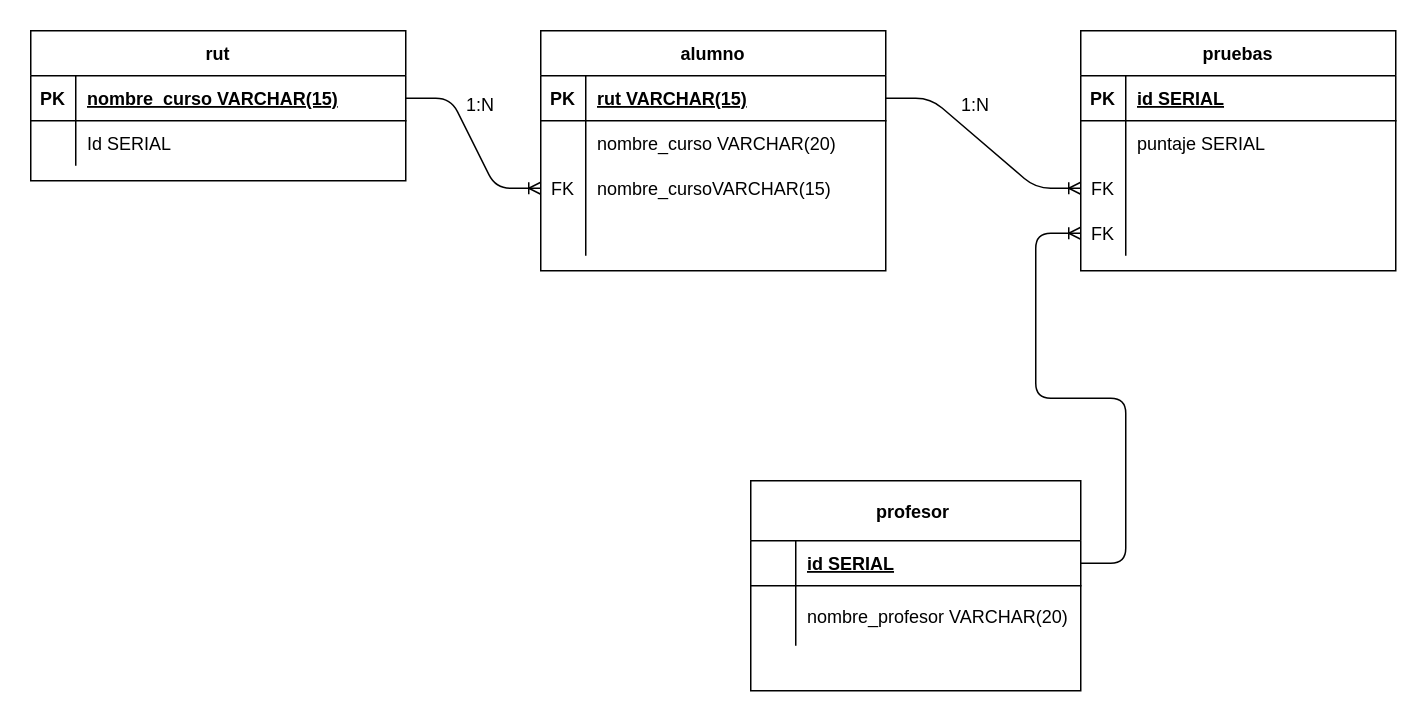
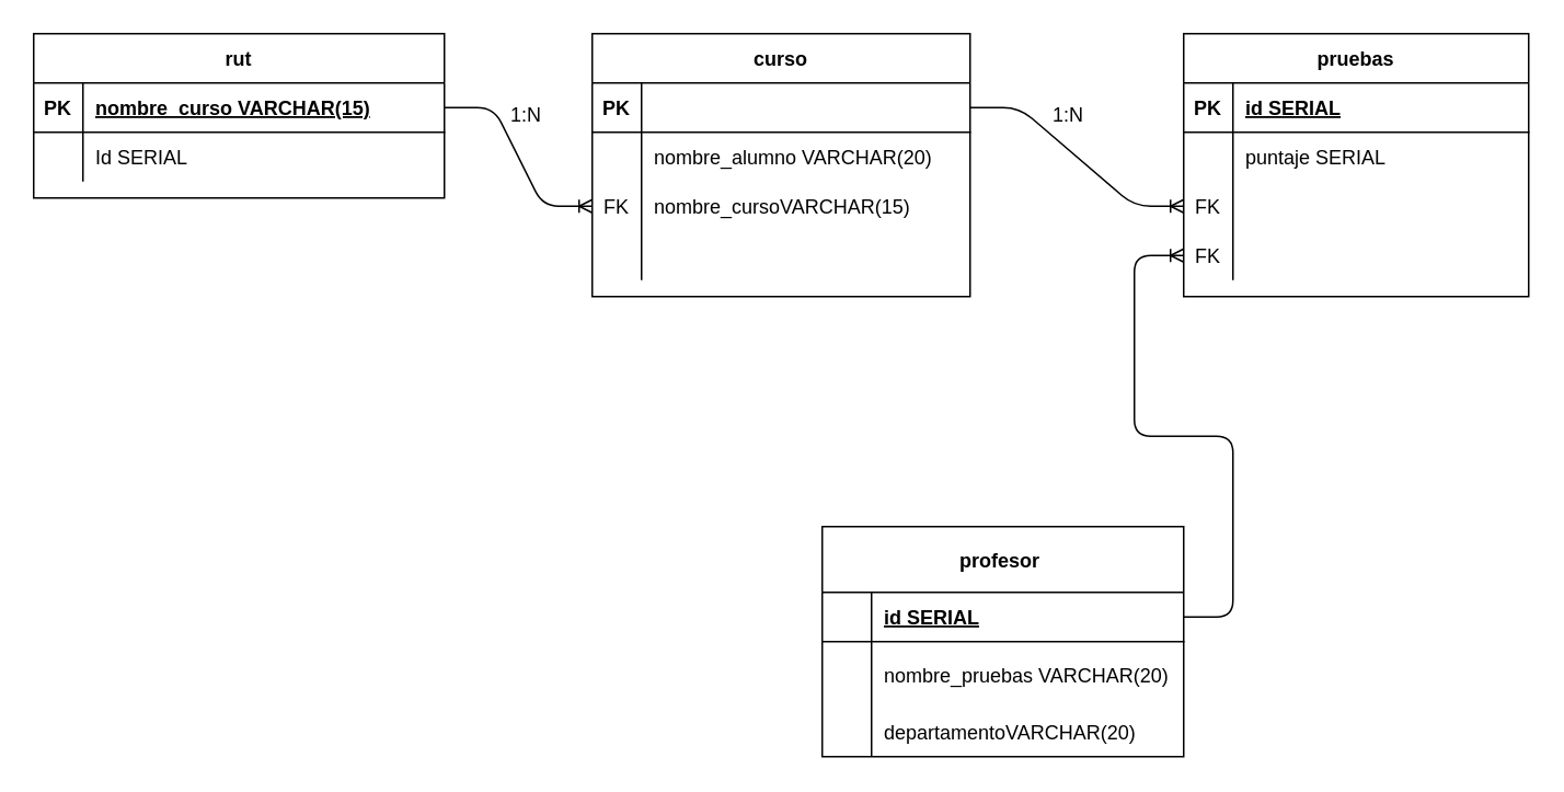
- <mxCell id="2" value="alumno" style="shape=table;startSize=30;container=1;collapsible=1;childLayout=tableLayout;fixedRows=1;rowLines=0;fontStyle=1;align=center;resizeLast=1;" vertex="1" parent="1"><mxGeometry x="360" y="20" width="230" height="160" as="geometry" /></mxCell>
+ <mxCell id="2" value="curso" style="shape=table;startSize=30;container=1;collapsible=1;childLayout=tableLayout;fixedRows=1;rowLines=0;fontStyle=1;align=center;resizeLast=1;" vertex="1" parent="1"><mxGeometry x="360" y="20" width="230" height="160" as="geometry" /></mxCell>
- <mxCell id="5" value="rut VARCHAR(15)" style="shape=partialRectangle;connectable=0;fillColor=none;top=0;left=0;bottom=0;right=0;align=left;spacingLeft=6;fontStyle=5;overflow=hidden;" vertex="1" parent="3"><mxGeometry x="30" width="200" height="30" as="geometry" /></mxCell>
- <mxCell id="8" value="nombre_curso VARCHAR(20)" style="shape=partialRectangle;connectable=0;fillColor=none;top=0;left=0;bottom=0;right=0;align=left;spacingLeft=6;overflow=hidden;" vertex="1" parent="6"><mxGeometry x="30" width="200" height="30" as="geometry" /></mxCell>
+ <mxCell id="8" value="nombre_alumno VARCHAR(20)" style="shape=partialRectangle;connectable=0;fillColor=none;top=0;left=0;bottom=0;right=0;align=left;spacingLeft=6;overflow=hidden;" vertex="1" parent="6"><mxGeometry x="30" width="200" height="30" as="geometry" /></mxCell>
- <mxCell id="40" value="nombre_profesor VARCHAR(20)" style="shape=partialRectangle;connectable=0;fillColor=none;top=0;left=0;bottom=0;right=0;align=left;spacingLeft=6;overflow=hidden;" vertex="1" parent="38"><mxGeometry x="30" width="190" height="40" as="geometry" /></mxCell>
+ <mxCell id="40" value="nombre_pruebas VARCHAR(20)" style="shape=partialRectangle;connectable=0;fillColor=none;top=0;left=0;bottom=0;right=0;align=left;spacingLeft=6;overflow=hidden;" vertex="1" parent="38"><mxGeometry x="30" width="190" height="40" as="geometry" /></mxCell>
+ <mxCell id="43" value="departamentoVARCHAR(20)" style="shape=partialRectangle;connectable=0;fillColor=none;top=0;left=0;bottom=0;right=0;align=left;spacingLeft=6;overflow=hidden;" vertex="1" parent="41"><mxGeometry x="30" width="190" height="30" as="geometry" /></mxCell>
